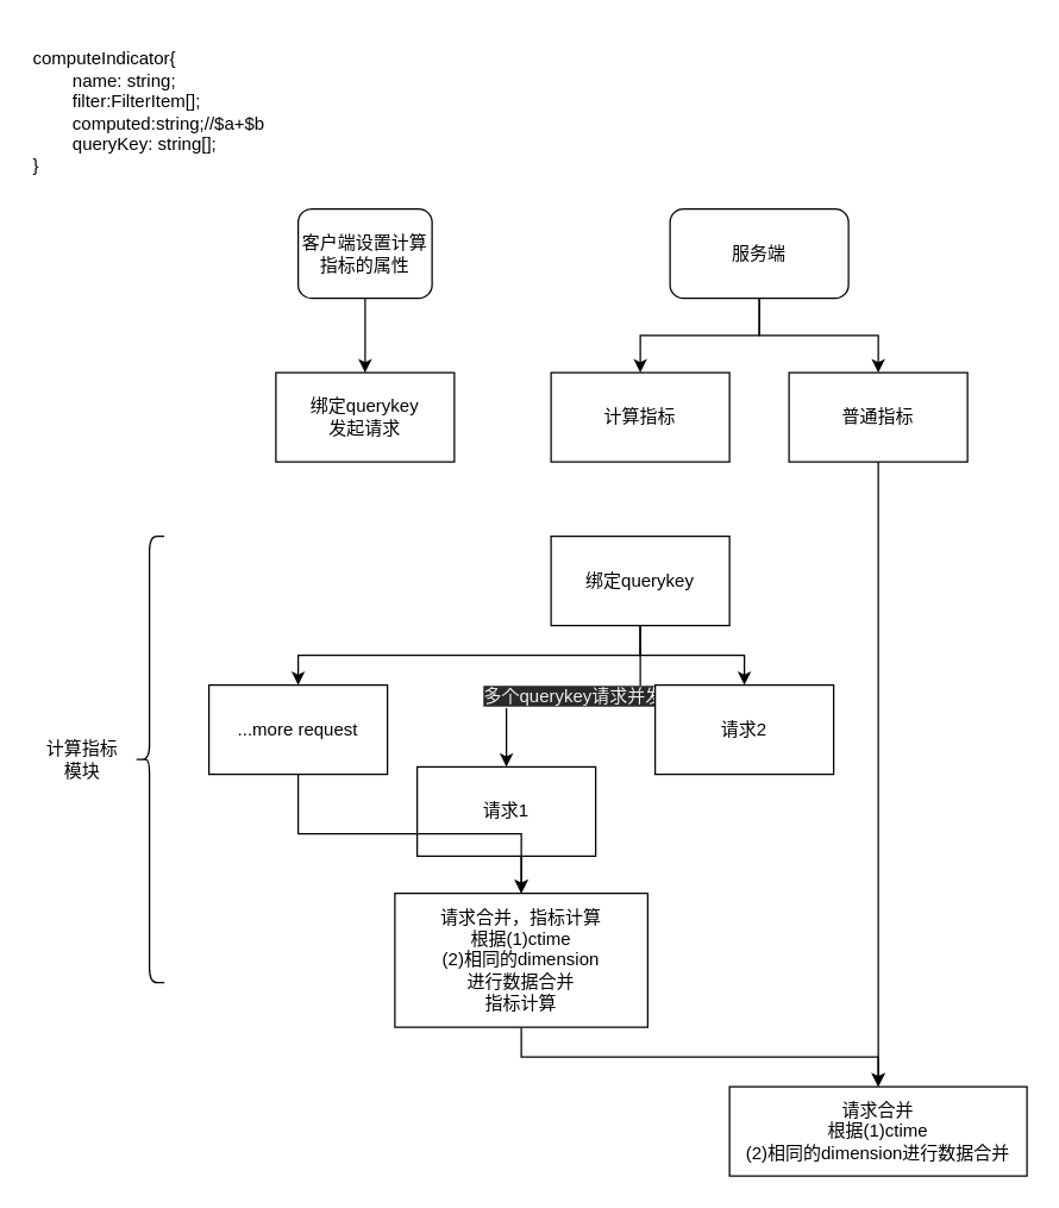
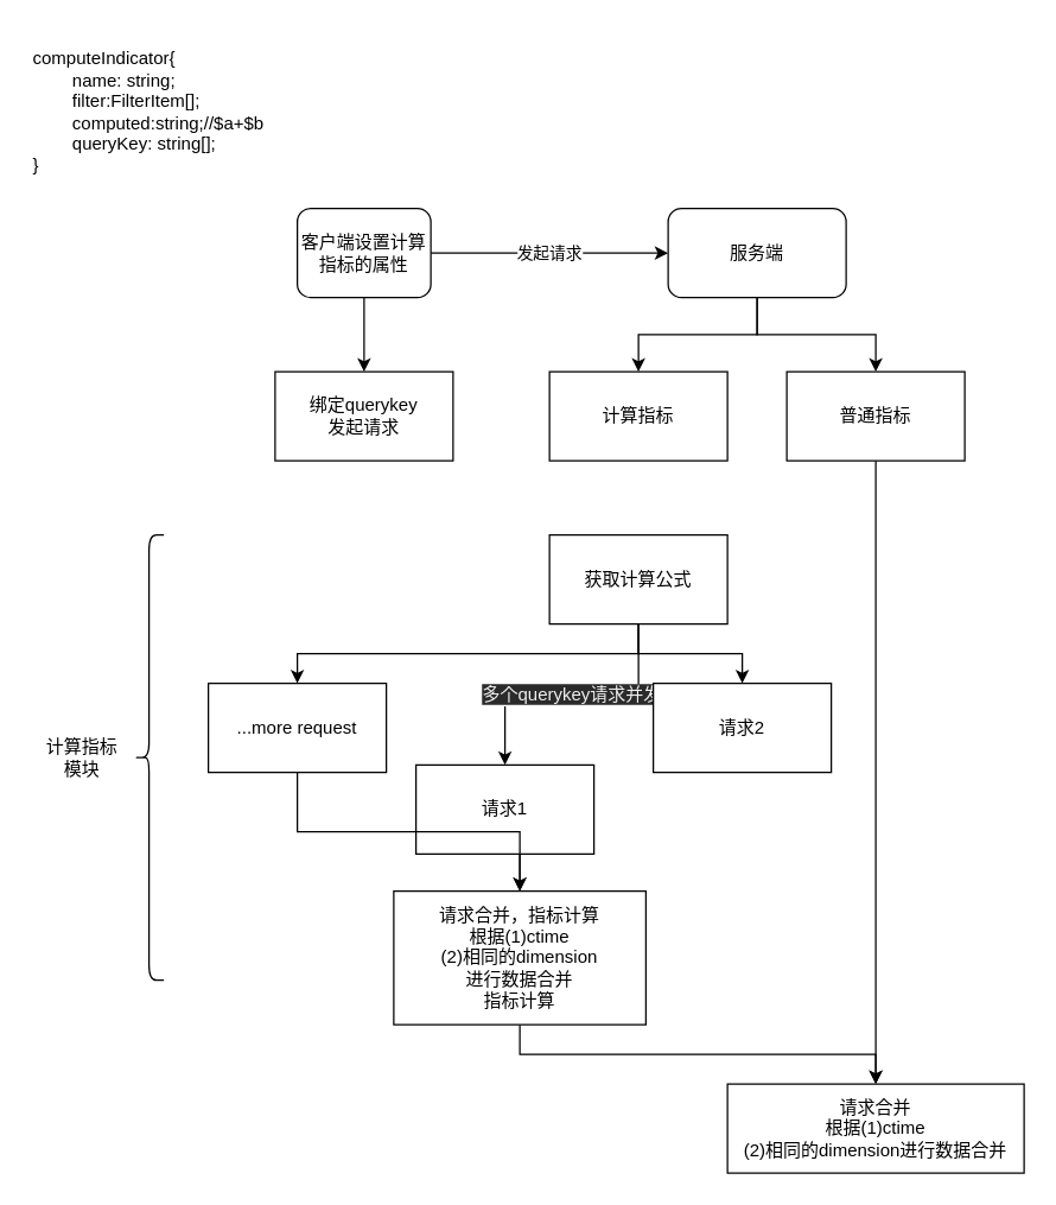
+ <mxCell id="3" value="发起请求" style="edgeStyle=orthogonalEdgeStyle;rounded=0;orthogonalLoop=1;jettySize=auto;html=1;exitX=1;exitY=0.5;exitDx=0;exitDy=0;" edge="1" parent="1" source="4" target="8"><mxGeometry relative="1" as="geometry" /></mxCell>
- <mxCell id="15" value="绑定querykey" style="rounded=0;whiteSpace=wrap;html=1;" vertex="1" parent="1"><mxGeometry x="370" y="360" width="120" height="60" as="geometry" /></mxCell>
+ <mxCell id="15" value="获取计算公式" style="rounded=0;whiteSpace=wrap;html=1;" vertex="1" parent="1"><mxGeometry x="370" y="360" width="120" height="60" as="geometry" /></mxCell>
